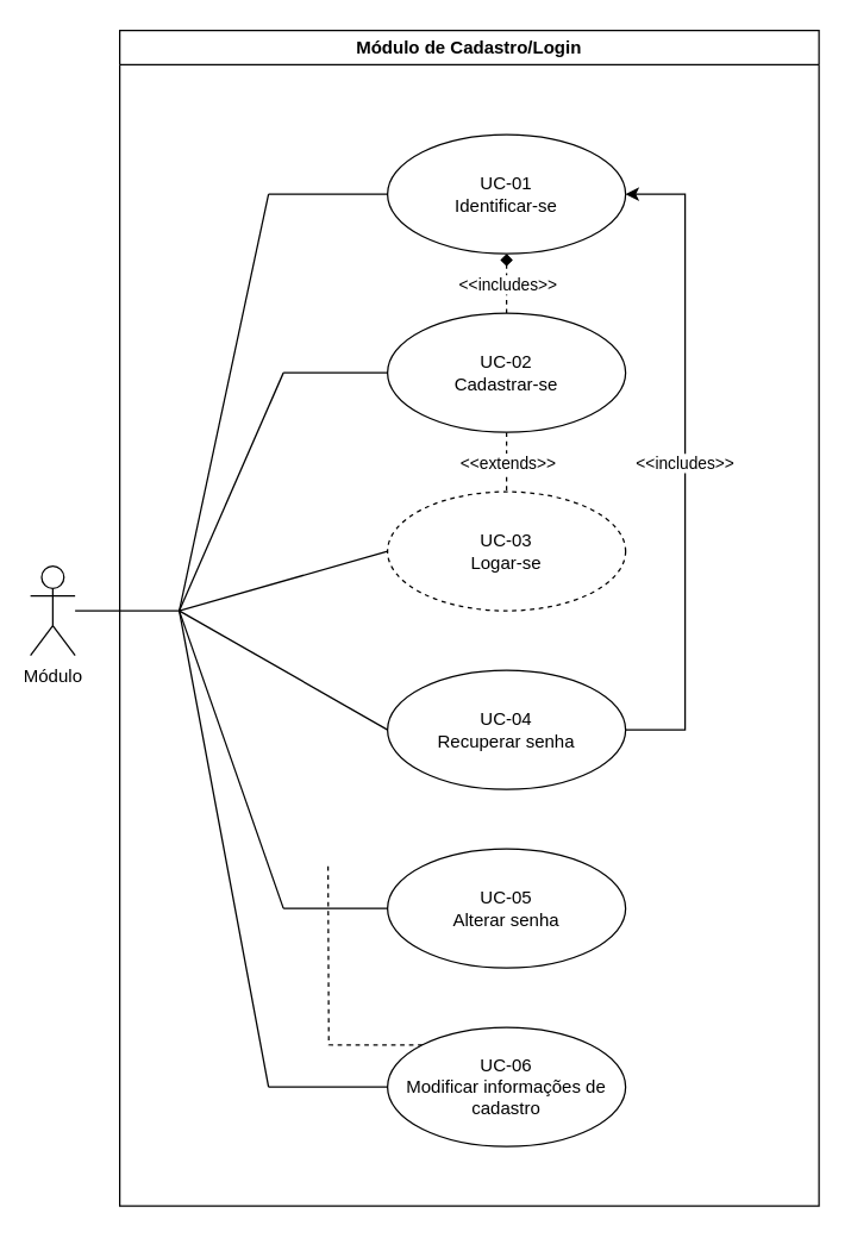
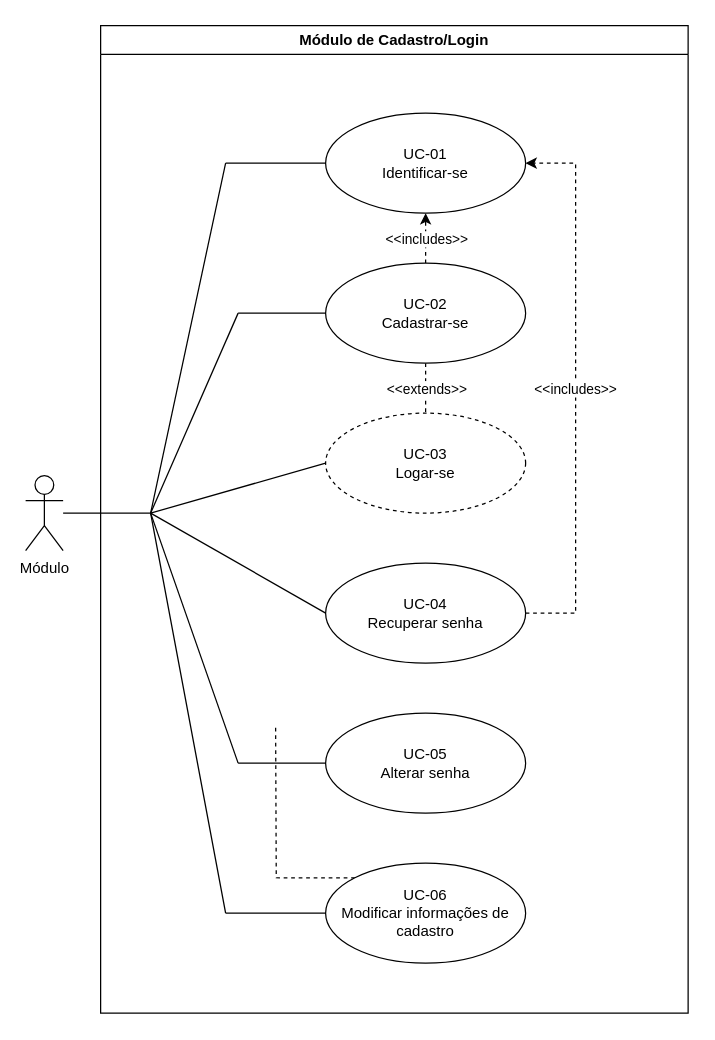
- <mxCell id="6" style="edgeStyle=orthogonalEdgeStyle;rounded=0;orthogonalLoop=1;jettySize=auto;html=1;exitX=0.5;exitY=0;exitDx=0;exitDy=0;entryX=0.5;entryY=1;entryDx=0;entryDy=0;dashed=1;endArrow=diamond;" edge="1" parent="2" source="8" target="16"><mxGeometry relative="1" as="geometry" /></mxCell>
+ <mxCell id="6" style="edgeStyle=orthogonalEdgeStyle;rounded=0;orthogonalLoop=1;jettySize=auto;html=1;exitX=0.5;exitY=0;exitDx=0;exitDy=0;entryX=0.5;entryY=1;entryDx=0;entryDy=0;dashed=1;" edge="1" parent="2" source="8" target="16"><mxGeometry relative="1" as="geometry" /></mxCell>
- <mxCell id="10" style="edgeStyle=orthogonalEdgeStyle;rounded=0;orthogonalLoop=1;jettySize=auto;html=1;exitX=1;exitY=0.5;exitDx=0;exitDy=0;entryX=1;entryY=0.5;entryDx=0;entryDy=0;dashed=0;" edge="1" parent="2" source="12" target="16"><mxGeometry relative="1" as="geometry"><Array as="points"><mxPoint x="380" y="470" /><mxPoint x="380" y="110" /></Array></mxGeometry></mxCell>
+ <mxCell id="10" style="edgeStyle=orthogonalEdgeStyle;rounded=0;orthogonalLoop=1;jettySize=auto;html=1;exitX=1;exitY=0.5;exitDx=0;exitDy=0;entryX=1;entryY=0.5;entryDx=0;entryDy=0;dashed=1;" edge="1" parent="2" source="12" target="16"><mxGeometry relative="1" as="geometry"><Array as="points"><mxPoint x="380" y="470" /><mxPoint x="380" y="110" /></Array></mxGeometry></mxCell>
